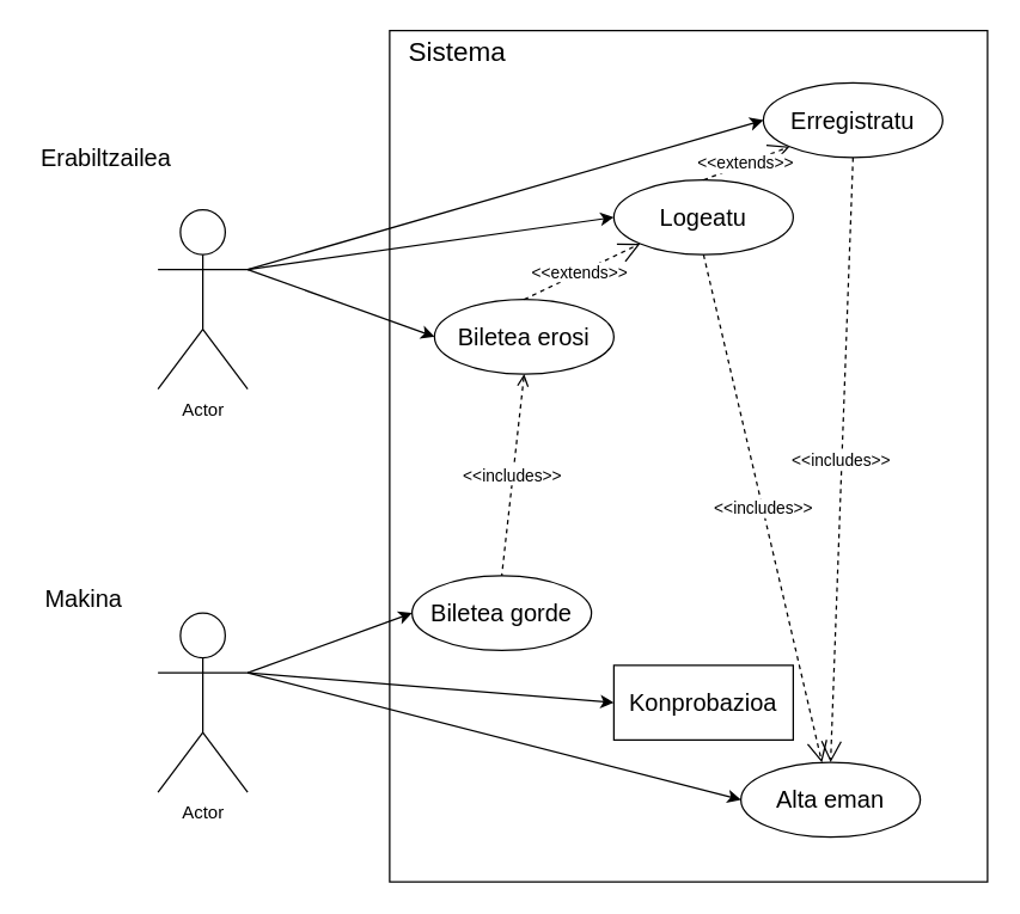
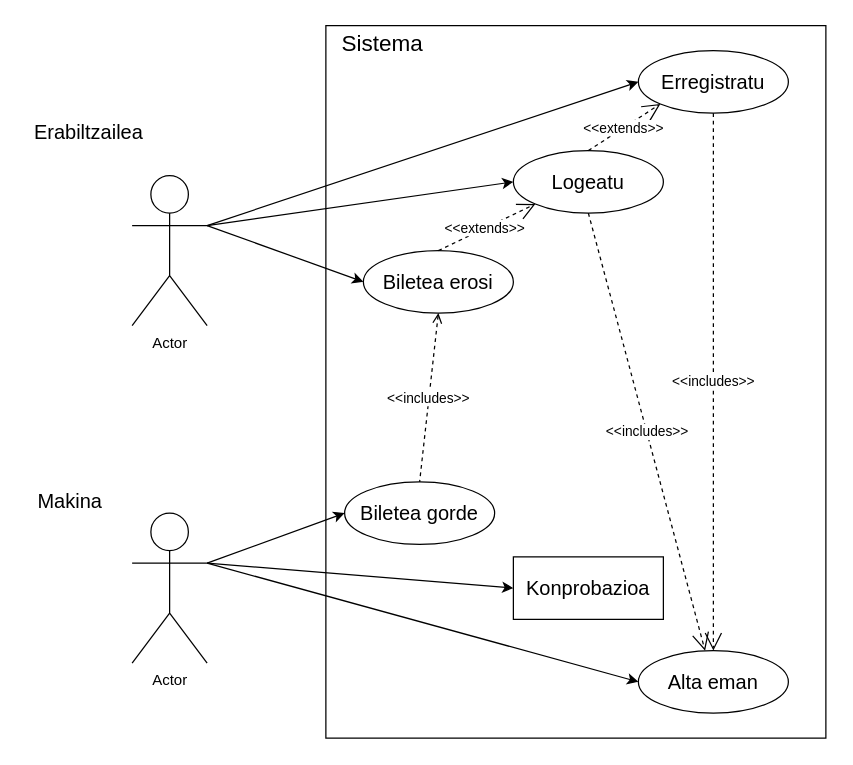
- <mxCell id="9" value="&lt;font style=&quot;font-size: 16px&quot;&gt;Erregistratu&lt;/font&gt;" style="ellipse;whiteSpace=wrap;html=1;" parent="1" vertex="1"><mxGeometry x="510" y="55" width="120" height="50" as="geometry" /></mxCell>
+ <mxCell id="9" value="&lt;font style=&quot;font-size: 16px&quot;&gt;Erregistratu&lt;/font&gt;" style="ellipse;whiteSpace=wrap;html=1;" parent="1" vertex="1"><mxGeometry x="510" y="40" width="120" height="50" as="geometry" /></mxCell>
- <mxCell id="7" value="&lt;font style=&quot;font-size: 16px&quot;&gt;Alta eman&lt;/font&gt;" style="ellipse;whiteSpace=wrap;html=1;" parent="1" vertex="1"><mxGeometry x="495" y="510" width="120" height="50" as="geometry" /></mxCell>
+ <mxCell id="7" value="&lt;font style=&quot;font-size: 16px&quot;&gt;Alta eman&lt;/font&gt;" style="ellipse;whiteSpace=wrap;html=1;" parent="1" vertex="1"><mxGeometry x="510" y="520" width="120" height="50" as="geometry" /></mxCell>
